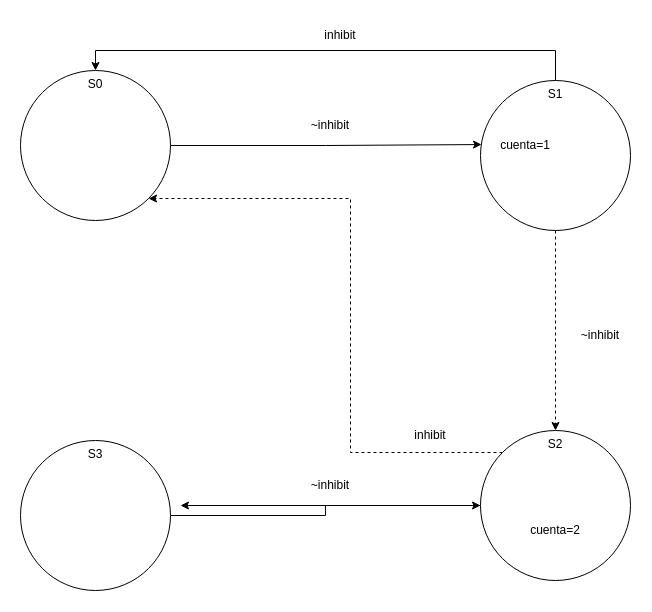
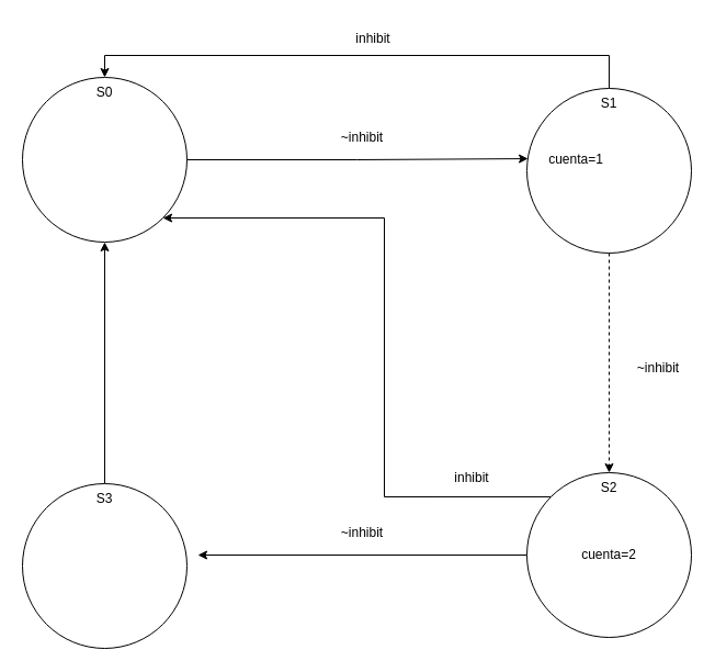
- <mxCell id="4" style="edgeStyle=orthogonalEdgeStyle;rounded=0;orthogonalLoop=1;jettySize=auto;html=1;exitX=0;exitY=0;exitDx=0;exitDy=0;entryX=1;entryY=1;entryDx=0;entryDy=0;dashed=1;" edge="1" parent="1" source="5" target="2"><mxGeometry relative="1" as="geometry"><Array as="points"><mxPoint x="350" y="452" /><mxPoint x="350" y="198" /></Array></mxGeometry></mxCell>
+ <mxCell id="4" style="edgeStyle=orthogonalEdgeStyle;rounded=0;orthogonalLoop=1;jettySize=auto;html=1;exitX=0;exitY=0;exitDx=0;exitDy=0;entryX=1;entryY=1;entryDx=0;entryDy=0;" edge="1" parent="1" source="5" target="2"><mxGeometry relative="1" as="geometry"><Array as="points"><mxPoint x="350" y="452" /><mxPoint x="350" y="198" /></Array></mxGeometry></mxCell>
- <mxCell id="9" style="edgeStyle=orthogonalEdgeStyle;rounded=0;orthogonalLoop=1;jettySize=auto;html=1;" edge="1" parent="1" source="10" target="5"><mxGeometry relative="1" as="geometry" /></mxCell>
+ <mxCell id="9" style="edgeStyle=orthogonalEdgeStyle;rounded=0;orthogonalLoop=1;jettySize=auto;html=1;entryX=0.5;entryY=1;entryDx=0;entryDy=0;" edge="1" parent="1" source="10" target="2"><mxGeometry relative="1" as="geometry" /></mxCell>
- <mxCell id="14" value="cuenta=2" style="text;html=1;align=center;verticalAlign=middle;whiteSpace=wrap;rounded=0;" vertex="1" parent="1"><mxGeometry x="525" y="515" width="60" height="30" as="geometry" /></mxCell>
+ <mxCell id="14" value="cuenta=2" style="text;html=1;align=center;verticalAlign=middle;whiteSpace=wrap;rounded=0;" vertex="1" parent="1"><mxGeometry x="525" y="490" width="60" height="30" as="geometry" /></mxCell>
